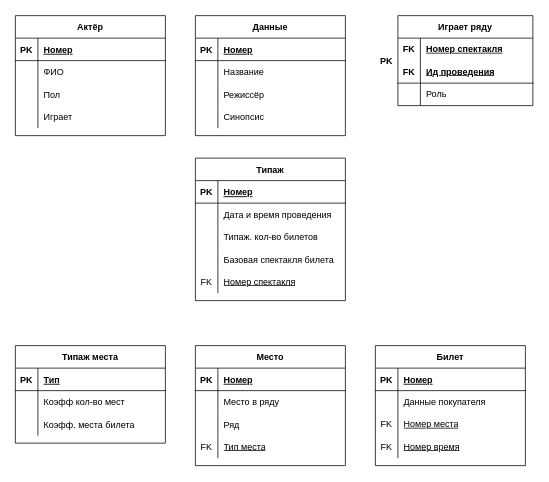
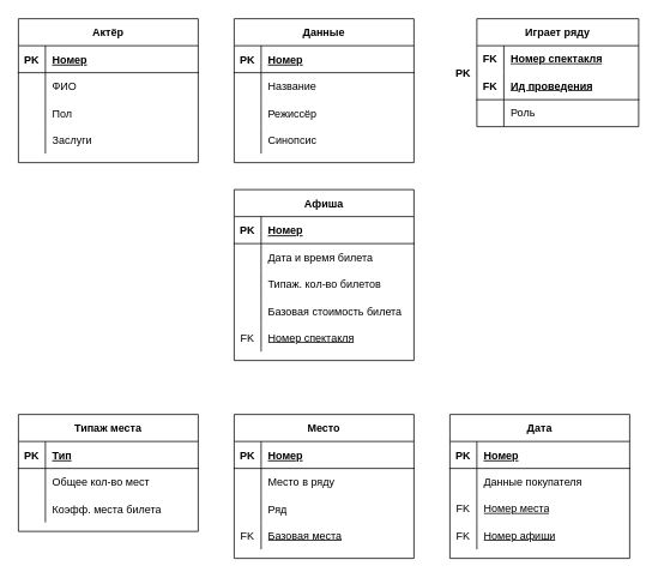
- <mxCell id="79" value="Играет" style="shape=partialRectangle;connectable=0;fillColor=none;top=0;left=0;bottom=0;right=0;align=left;spacingLeft=6;overflow=hidden;" vertex="1" parent="77"><mxGeometry x="30" width="170" height="30" as="geometry"><mxRectangle width="170" height="30" as="alternateBounds" /></mxGeometry></mxCell>
+ <mxCell id="79" value="Заслуги" style="shape=partialRectangle;connectable=0;fillColor=none;top=0;left=0;bottom=0;right=0;align=left;spacingLeft=6;overflow=hidden;" vertex="1" parent="77"><mxGeometry x="30" width="170" height="30" as="geometry"><mxRectangle width="170" height="30" as="alternateBounds" /></mxGeometry></mxCell>
- <mxCell id="38" value="Типаж" style="shape=table;startSize=30;container=1;collapsible=1;childLayout=tableLayout;fixedRows=1;rowLines=0;fontStyle=1;align=center;resizeLast=1;" vertex="1" parent="1"><mxGeometry x="260" y="210" width="200" height="190" as="geometry" /></mxCell>
+ <mxCell id="38" value="Афиша" style="shape=table;startSize=30;container=1;collapsible=1;childLayout=tableLayout;fixedRows=1;rowLines=0;fontStyle=1;align=center;resizeLast=1;" vertex="1" parent="1"><mxGeometry x="260" y="210" width="200" height="190" as="geometry" /></mxCell>
- <mxCell id="44" value="Дата и время проведения" style="shape=partialRectangle;connectable=0;fillColor=none;top=0;left=0;bottom=0;right=0;align=left;spacingLeft=6;overflow=hidden;" vertex="1" parent="42"><mxGeometry x="30" width="170" height="30" as="geometry"><mxRectangle width="170" height="30" as="alternateBounds" /></mxGeometry></mxCell>
+ <mxCell id="44" value="Дата и время билета" style="shape=partialRectangle;connectable=0;fillColor=none;top=0;left=0;bottom=0;right=0;align=left;spacingLeft=6;overflow=hidden;" vertex="1" parent="42"><mxGeometry x="30" width="170" height="30" as="geometry"><mxRectangle width="170" height="30" as="alternateBounds" /></mxGeometry></mxCell>
- <mxCell id="50" value="Базовая спектакля билета" style="shape=partialRectangle;connectable=0;fillColor=none;top=0;left=0;bottom=0;right=0;align=left;spacingLeft=6;overflow=hidden;" vertex="1" parent="48"><mxGeometry x="30" width="170" height="30" as="geometry"><mxRectangle width="170" height="30" as="alternateBounds" /></mxGeometry></mxCell>
+ <mxCell id="50" value="Базовая стоимость билета" style="shape=partialRectangle;connectable=0;fillColor=none;top=0;left=0;bottom=0;right=0;align=left;spacingLeft=6;overflow=hidden;" vertex="1" parent="48"><mxGeometry x="30" width="170" height="30" as="geometry"><mxRectangle width="170" height="30" as="alternateBounds" /></mxGeometry></mxCell>
- <mxCell id="25" value="Билет" style="shape=table;startSize=30;container=1;collapsible=1;childLayout=tableLayout;fixedRows=1;rowLines=0;fontStyle=1;align=center;resizeLast=1;" vertex="1" parent="1"><mxGeometry x="500" y="460" width="200" height="160" as="geometry" /></mxCell>
+ <mxCell id="25" value="Дата" style="shape=table;startSize=30;container=1;collapsible=1;childLayout=tableLayout;fixedRows=1;rowLines=0;fontStyle=1;align=center;resizeLast=1;" vertex="1" parent="1"><mxGeometry x="500" y="460" width="200" height="160" as="geometry" /></mxCell>
- <mxCell id="8" value="Коэфф кол-во мест" style="shape=partialRectangle;connectable=0;fillColor=none;top=0;left=0;bottom=0;right=0;align=left;spacingLeft=6;overflow=hidden;" vertex="1" parent="6"><mxGeometry x="30" width="170" height="30" as="geometry"><mxRectangle width="170" height="30" as="alternateBounds" /></mxGeometry></mxCell>
+ <mxCell id="8" value="Общее кол-во мест" style="shape=partialRectangle;connectable=0;fillColor=none;top=0;left=0;bottom=0;right=0;align=left;spacingLeft=6;overflow=hidden;" vertex="1" parent="6"><mxGeometry x="30" width="170" height="30" as="geometry"><mxRectangle width="170" height="30" as="alternateBounds" /></mxGeometry></mxCell>
- <mxCell id="24" value="&lt;u&gt;Тип места&lt;/u&gt;" style="shape=partialRectangle;connectable=0;fillColor=none;top=0;left=0;bottom=0;right=0;align=left;spacingLeft=6;fontStyle=0;overflow=hidden;whiteSpace=wrap;html=1;" vertex="1" parent="22"><mxGeometry x="30" width="170" height="30" as="geometry"><mxRectangle width="170" height="30" as="alternateBounds" /></mxGeometry></mxCell>
+ <mxCell id="24" value="&lt;u&gt;Базовая места&lt;/u&gt;" style="shape=partialRectangle;connectable=0;fillColor=none;top=0;left=0;bottom=0;right=0;align=left;spacingLeft=6;fontStyle=0;overflow=hidden;whiteSpace=wrap;html=1;" vertex="1" parent="22"><mxGeometry x="30" width="170" height="30" as="geometry"><mxRectangle width="170" height="30" as="alternateBounds" /></mxGeometry></mxCell>
- <mxCell id="37" value="&lt;u&gt;Номер время&lt;/u&gt;" style="shape=partialRectangle;connectable=0;fillColor=none;top=0;left=0;bottom=0;right=0;align=left;spacingLeft=6;fontStyle=0;overflow=hidden;whiteSpace=wrap;html=1;" vertex="1" parent="35"><mxGeometry x="30" width="170" height="30" as="geometry"><mxRectangle width="170" height="30" as="alternateBounds" /></mxGeometry></mxCell>
+ <mxCell id="37" value="&lt;u&gt;Номер афиши&lt;/u&gt;" style="shape=partialRectangle;connectable=0;fillColor=none;top=0;left=0;bottom=0;right=0;align=left;spacingLeft=6;fontStyle=0;overflow=hidden;whiteSpace=wrap;html=1;" vertex="1" parent="35"><mxGeometry x="30" width="170" height="30" as="geometry"><mxRectangle width="170" height="30" as="alternateBounds" /></mxGeometry></mxCell>
